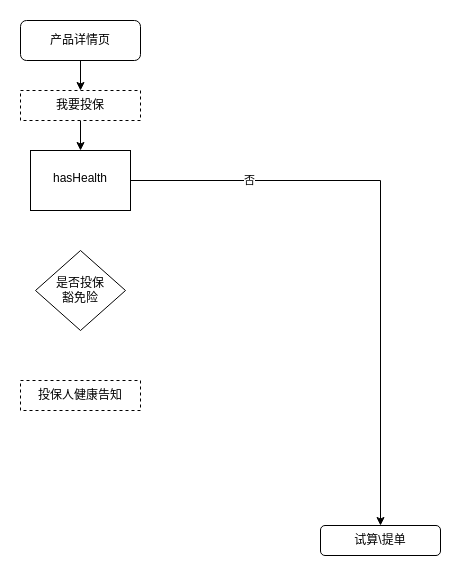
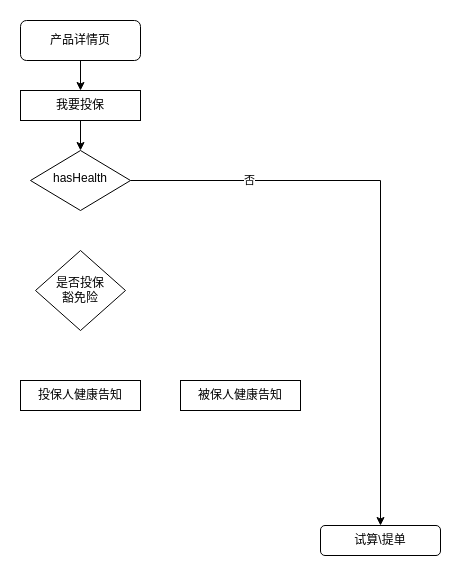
- <mxCell id="8" value="我要投保" style="rounded=0;whiteSpace=wrap;html=1;dashed=1;" vertex="1" parent="1"><mxGeometry x="20" y="90" width="120" height="30" as="geometry" /></mxCell>
+ <mxCell id="8" value="我要投保" style="rounded=0;whiteSpace=wrap;html=1;" vertex="1" parent="1"><mxGeometry x="20" y="90" width="120" height="30" as="geometry" /></mxCell>
- <mxCell id="6" value="hasHealth" style="whiteSpace=wrap;html=1;shadow=0;fontFamily=Helvetica;fontSize=12;align=center;strokeWidth=1;spacing=6;spacingTop=-4;rounded=0;" parent="1" vertex="1"><mxGeometry x="30" y="150" width="100" height="60" as="geometry" /></mxCell>
+ <mxCell id="6" value="hasHealth" style="rhombus;whiteSpace=wrap;html=1;shadow=0;fontFamily=Helvetica;fontSize=12;align=center;strokeWidth=1;spacing=6;spacingTop=-4;" parent="1" vertex="1"><mxGeometry x="30" y="150" width="100" height="60" as="geometry" /></mxCell>
- <mxCell id="11" value="投保人健康告知" style="rounded=0;whiteSpace=wrap;html=1;dashed=1;" vertex="1" parent="1"><mxGeometry x="20" y="380" width="120" height="30" as="geometry" /></mxCell>
+ <mxCell id="11" value="投保人健康告知" style="rounded=0;whiteSpace=wrap;html=1;" vertex="1" parent="1"><mxGeometry x="20" y="380" width="120" height="30" as="geometry" /></mxCell>
+ <mxCell id="12" value="被保人健康告知" style="rounded=0;whiteSpace=wrap;html=1;" vertex="1" parent="1"><mxGeometry x="180" y="380" width="120" height="30" as="geometry" /></mxCell>
